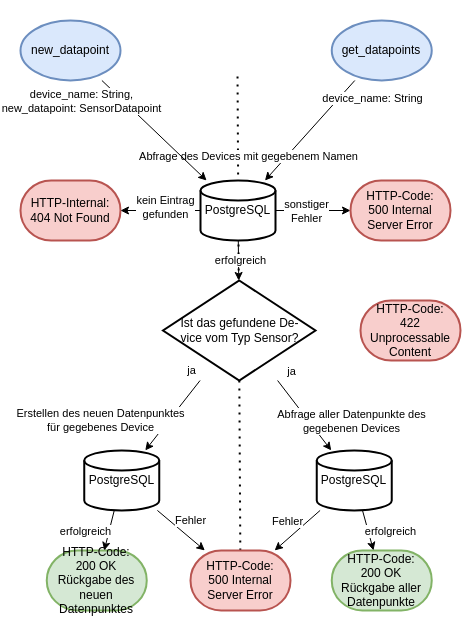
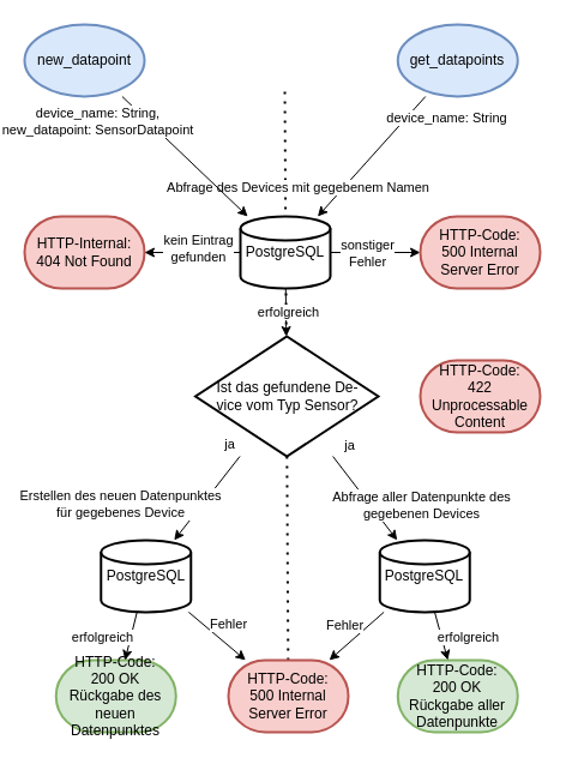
- <mxCell id="20" value="&lt;div&gt;HTTP-Code:&lt;/div&gt;&lt;div&gt;422 Unprocessable Content&lt;br&gt;&lt;/div&gt;" style="strokeWidth=2;html=1;shape=mxgraph.flowchart.terminator;whiteSpace=wrap;fillColor=#f8cecc;strokeColor=#b85450;" vertex="1" parent="1"><mxGeometry x="360" y="300" width="100" height="60" as="geometry" /></mxCell>
+ <mxCell id="20" value="&lt;div&gt;HTTP-Code:&lt;/div&gt;&lt;div&gt;422 Unprocessable Content&lt;br&gt;&lt;/div&gt;" style="strokeWidth=2;html=1;shape=mxgraph.flowchart.terminator;whiteSpace=wrap;fillColor=#f8cecc;strokeColor=#b85450;" vertex="1" parent="1"><mxGeometry x="350" y="300" width="100" height="60" as="geometry" /></mxCell>
